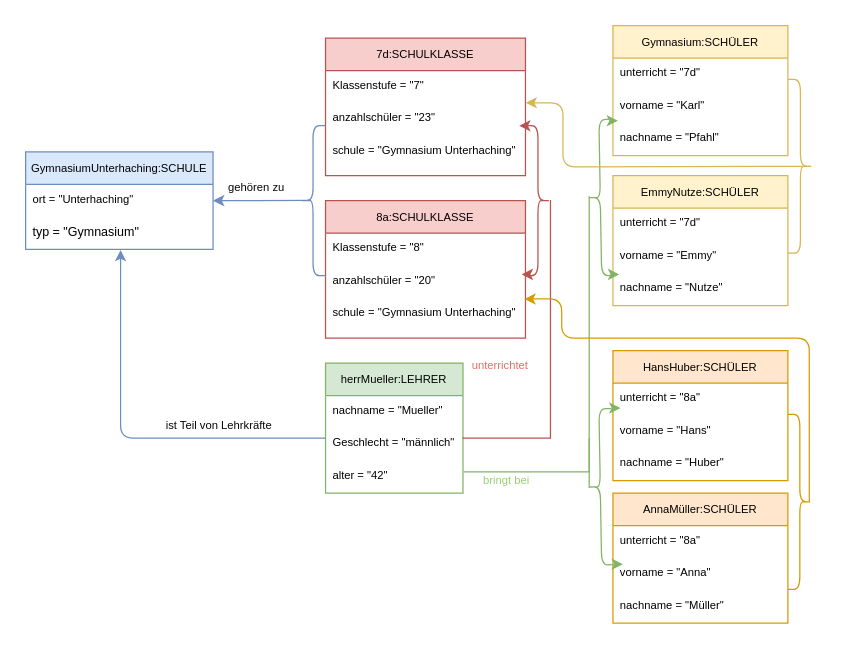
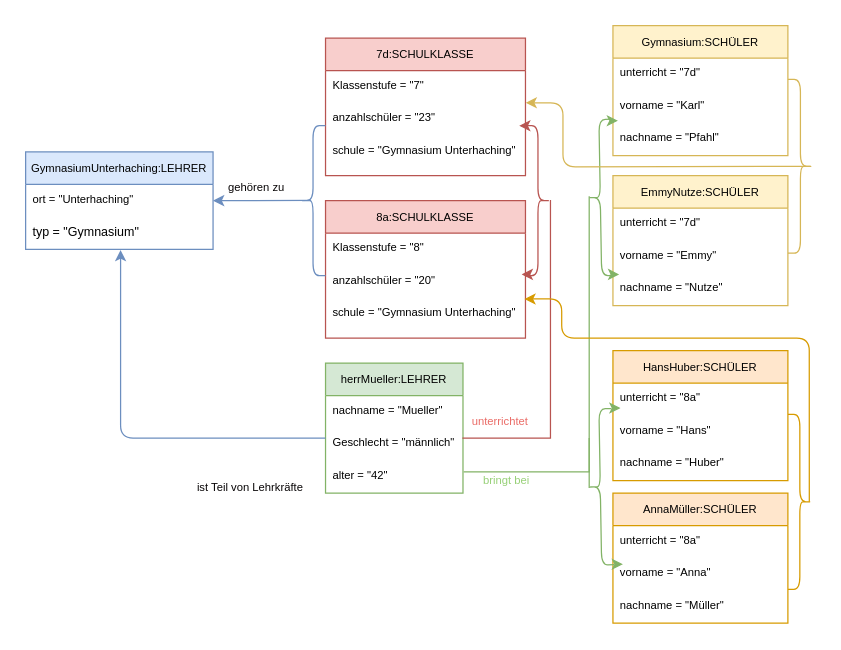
- <mxCell id="18" value="GymnasiumUnterhaching:SCHULE" style="swimlane;fontStyle=0;childLayout=stackLayout;horizontal=1;startSize=26;horizontalStack=0;resizeParent=1;resizeParentMax=0;resizeLast=0;collapsible=1;marginBottom=0;fontSize=9;fillColor=#dae8fc;strokeColor=#6c8ebf;" vertex="1" parent="1"><mxGeometry x="20" y="121" width="150" height="78" as="geometry" /></mxCell>
+ <mxCell id="18" value="GymnasiumUnterhaching:LEHRER" style="swimlane;fontStyle=0;childLayout=stackLayout;horizontal=1;startSize=26;horizontalStack=0;resizeParent=1;resizeParentMax=0;resizeLast=0;collapsible=1;marginBottom=0;fontSize=9;fillColor=#dae8fc;strokeColor=#6c8ebf;" vertex="1" parent="1"><mxGeometry x="20" y="121" width="150" height="78" as="geometry" /></mxCell>
- <mxCell id="30" value="unterrichtet" style="text;html=1;strokeColor=none;fillColor=none;align=center;verticalAlign=middle;whiteSpace=wrap;rounded=0;fontSize=9;fontColor=#EA6B66;" vertex="1" parent="1"><mxGeometry x="380" y="281.5" width="40" height="20" as="geometry" /></mxCell>
+ <mxCell id="30" value="unterrichtet" style="text;html=1;strokeColor=none;fillColor=none;align=center;verticalAlign=middle;whiteSpace=wrap;rounded=0;fontSize=9;fontColor=#EA6B66;" vertex="1" parent="1"><mxGeometry x="380" y="326.5" width="40" height="20" as="geometry" /></mxCell>
- <mxCell id="25" value="ist Teil von Lehrkräfte" style="text;html=1;strokeColor=none;fillColor=none;align=center;verticalAlign=middle;whiteSpace=wrap;rounded=0;fontSize=9;fontColor=#080506;" vertex="1" parent="1"><mxGeometry x="130" y="330" width="90" height="20" as="geometry" /></mxCell>
+ <mxCell id="25" value="ist Teil von Lehrkräfte" style="text;html=1;strokeColor=none;fillColor=none;align=center;verticalAlign=middle;whiteSpace=wrap;rounded=0;fontSize=9;fontColor=#080506;" vertex="1" parent="1"><mxGeometry x="155" y="380" width="90" height="20" as="geometry" /></mxCell>
